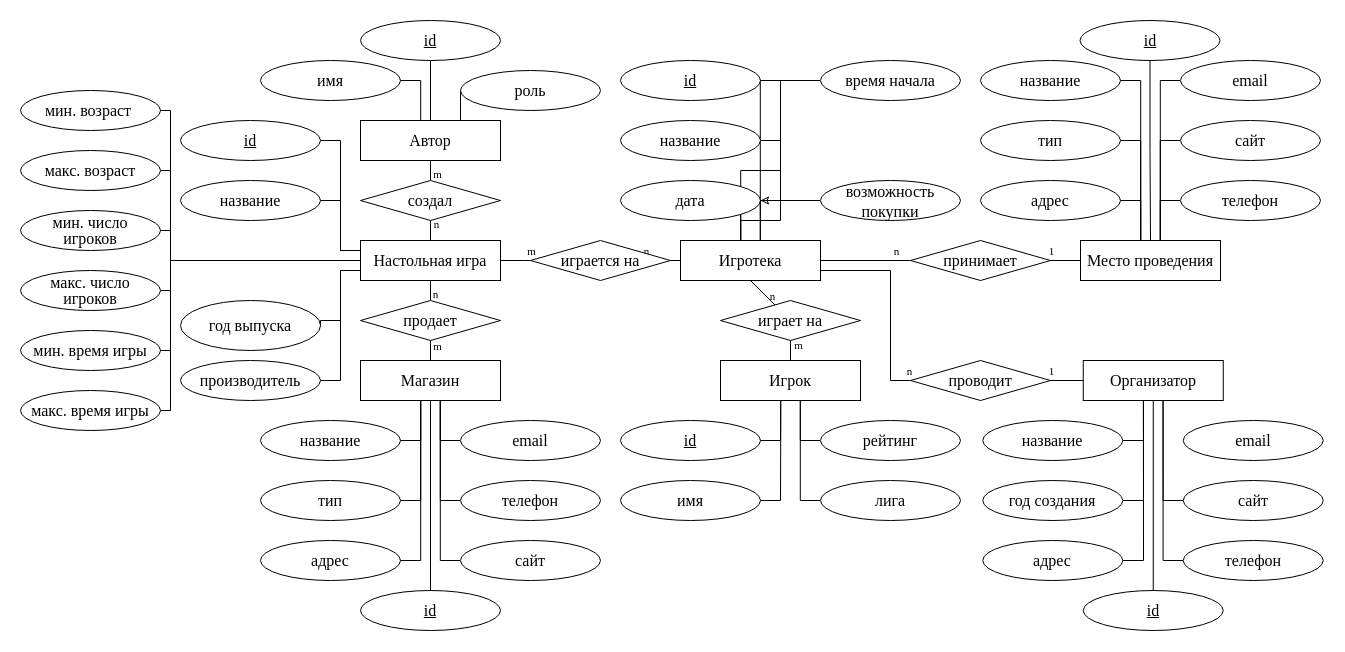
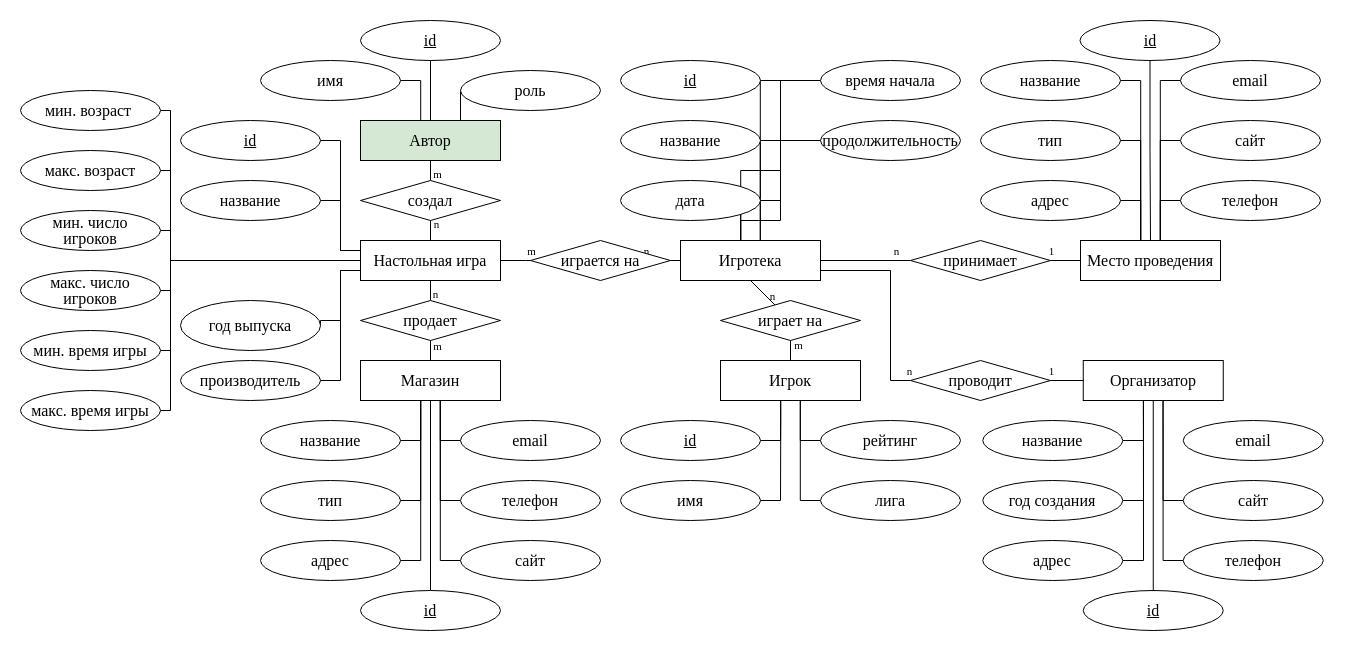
- <mxCell id="78" value="&lt;font face=&quot;Times New Roman&quot;&gt;&lt;span style=&quot;font-size: 16px&quot;&gt;Автор&lt;/span&gt;&lt;/font&gt;" style="rounded=0;whiteSpace=wrap;html=1;points=[[0,0,0,0,0],[0,0.25,0,0,0],[0,0.5,0,0,0],[0,0.75,0,0,0],[0,1,0,0,0],[0.25,1,0,0,0],[0.43,0,0,0,0],[0.5,0,0,0,0],[0.5,1,0,0,0],[0.57,0,0,0,0],[0.75,1,0,0,0],[1,0,0,0,0],[1,0.25,0,0,0],[1,0.5,0,0,0],[1,0.75,0,0,0],[1,1,0,0,0]];" parent="1" vertex="1"><mxGeometry x="360" y="120" width="140" height="40" as="geometry" /></mxCell>
+ <mxCell id="78" value="&lt;font face=&quot;Times New Roman&quot;&gt;&lt;span style=&quot;font-size: 16px&quot;&gt;Автор&lt;/span&gt;&lt;/font&gt;" style="rounded=0;whiteSpace=wrap;html=1;points=[[0,0,0,0,0],[0,0.25,0,0,0],[0,0.5,0,0,0],[0,0.75,0,0,0],[0,1,0,0,0],[0.25,1,0,0,0],[0.43,0,0,0,0],[0.5,0,0,0,0],[0.5,1,0,0,0],[0.57,0,0,0,0],[0.75,1,0,0,0],[1,0,0,0,0],[1,0.25,0,0,0],[1,0.5,0,0,0],[1,0.75,0,0,0],[1,1,0,0,0]];fillColor=#d5e8d4;" parent="1" vertex="1"><mxGeometry x="360" y="120" width="140" height="40" as="geometry" /></mxCell>
+ <mxCell id="5" style="edgeStyle=orthogonalEdgeStyle;rounded=0;orthogonalLoop=1;jettySize=auto;html=1;exitX=0.57;exitY=0;exitDx=0;exitDy=0;exitPerimeter=0;entryX=0;entryY=0.5;entryDx=0;entryDy=0;endArrow=none;endFill=0;" parent="1" source="13" target="38" edge="1"><mxGeometry relative="1" as="geometry" /></mxCell>
+ <mxCell id="38" value="продолжительность" style="ellipse;whiteSpace=wrap;html=1;fontFamily=Times New Roman;fontSize=16;" parent="1" vertex="1"><mxGeometry x="820" y="120" width="140" height="40" as="geometry" /></mxCell>
- <mxCell id="39" style="edgeStyle=orthogonalEdgeStyle;rounded=0;orthogonalLoop=1;jettySize=auto;html=1;exitX=0;exitY=0.5;exitDx=0;exitDy=0;entryX=0.57;entryY=0;entryDx=0;entryDy=0;entryPerimeter=0;endArrow=none;endFill=0;" parent="1" source="40" target="13" edge="1"><mxGeometry relative="1" as="geometry" /></mxCell>
- <mxCell id="40" value="возможность покупки" style="ellipse;whiteSpace=wrap;html=1;fontFamily=Times New Roman;fontSize=16;spacingTop=2;" parent="1" vertex="1"><mxGeometry x="820" y="180" width="140" height="40" as="geometry" /></mxCell>
- <mxCell id="2" style="edgeStyle=orthogonalEdgeStyle;rounded=0;orthogonalLoop=1;jettySize=auto;html=1;exitX=0.43;exitY=0;exitDx=0;exitDy=0;exitPerimeter=0;entryX=1;entryY=0.5;entryDx=0;entryDy=0;endArrow=classic;endFill=0;" parent="1" source="13" target="36" edge="1"><mxGeometry relative="1" as="geometry" /></mxCell>
+ <mxCell id="2" style="edgeStyle=orthogonalEdgeStyle;rounded=0;orthogonalLoop=1;jettySize=auto;html=1;exitX=0.43;exitY=0;exitDx=0;exitDy=0;exitPerimeter=0;entryX=1;entryY=0.5;entryDx=0;entryDy=0;endArrow=none;endFill=0;" parent="1" source="13" target="36" edge="1"><mxGeometry relative="1" as="geometry" /></mxCell>
